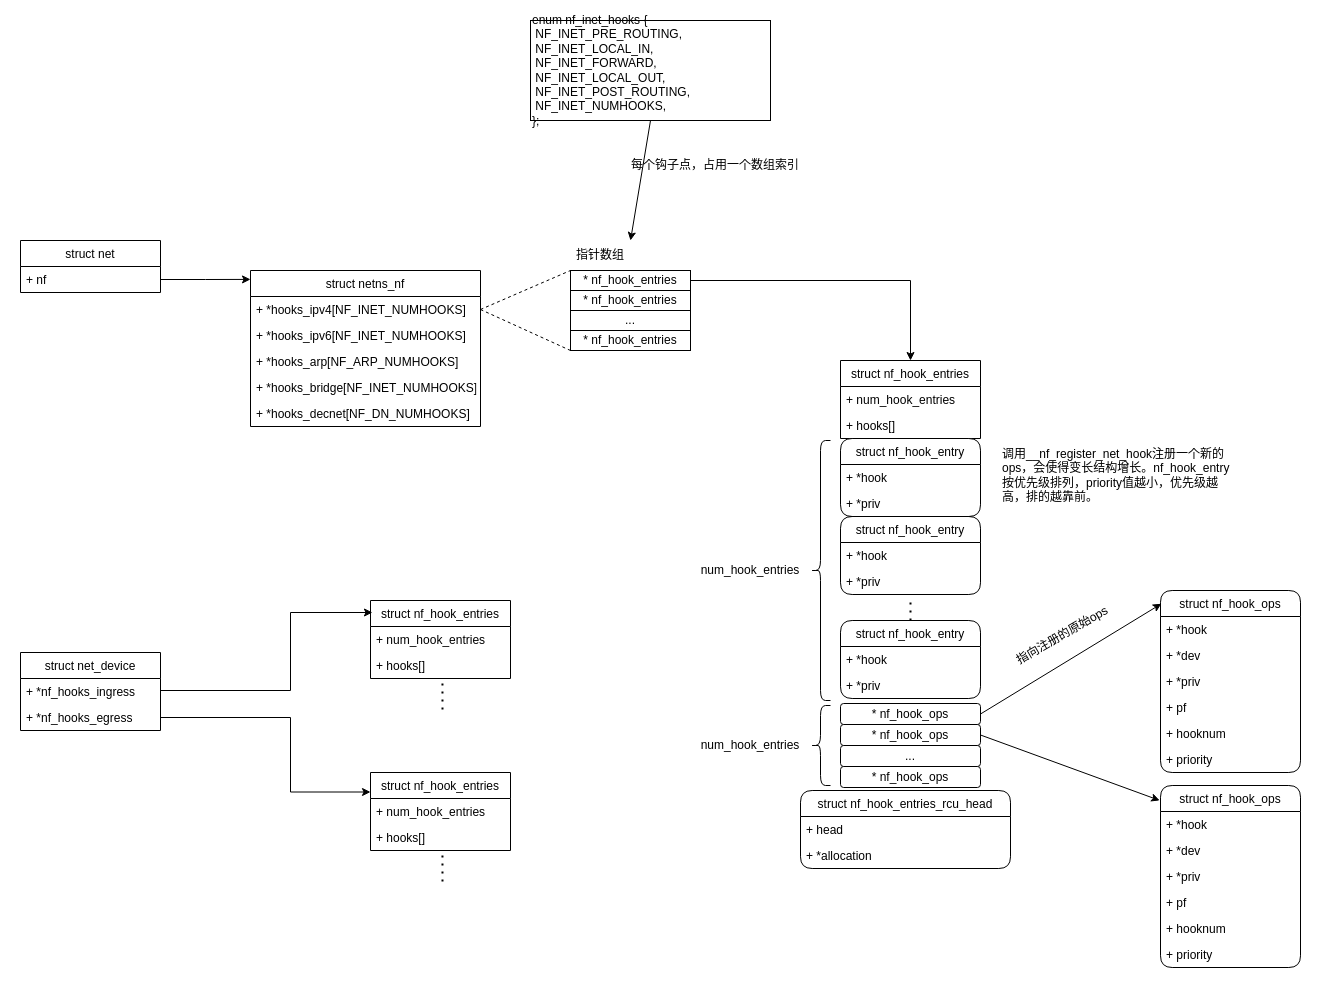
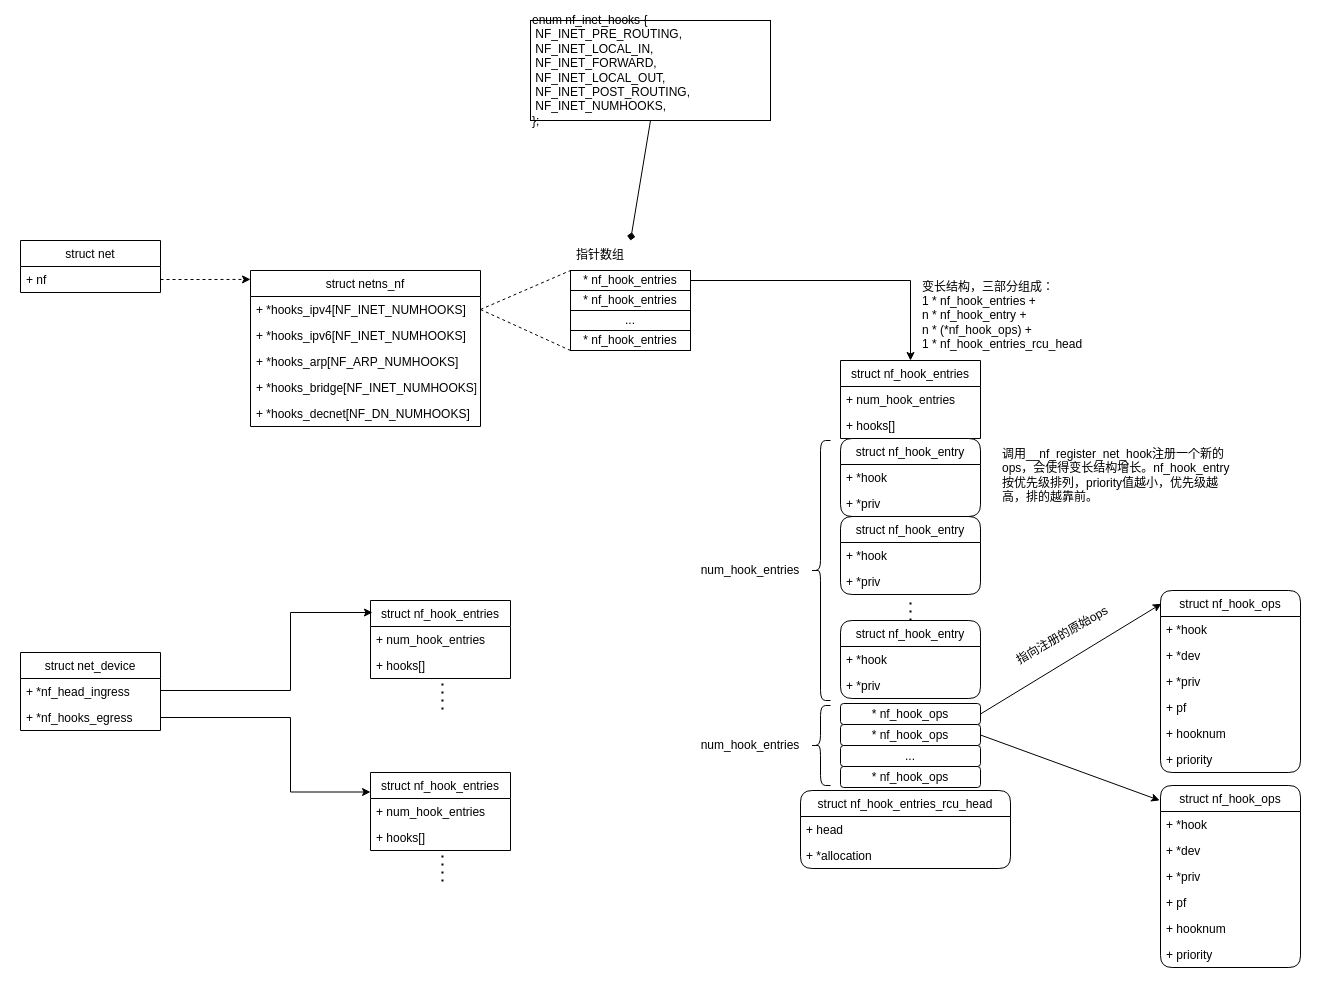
- <mxCell id="23" value="每个钩子点，占用一个数组索引" style="text;html=1;strokeColor=none;fillColor=none;align=center;verticalAlign=middle;whiteSpace=wrap;rounded=0;" parent="1" vertex="1"><mxGeometry x="630" y="150" width="170" height="30" as="geometry" /></mxCell>
- <mxCell id="22" value="" style="endArrow=classic;html=1;rounded=0;exitX=0.5;exitY=1;exitDx=0;exitDy=0;entryX=1;entryY=0;entryDx=0;entryDy=0;" parent="1" source="21" target="18" edge="1"><mxGeometry width="50" height="50" relative="1" as="geometry"><mxPoint x="660" y="230" as="sourcePoint" /><mxPoint x="710" y="180" as="targetPoint" /></mxGeometry></mxCell>
+ <mxCell id="22" value="" style="endArrow=diamond;html=1;rounded=0;exitX=0.5;exitY=1;exitDx=0;exitDy=0;entryX=1;entryY=0;entryDx=0;entryDy=0;" parent="1" source="21" target="18" edge="1"><mxGeometry width="50" height="50" relative="1" as="geometry"><mxPoint x="660" y="230" as="sourcePoint" /><mxPoint x="710" y="180" as="targetPoint" /></mxGeometry></mxCell>
- <mxCell id="10" value="" style="edgeStyle=orthogonalEdgeStyle;rounded=0;orthogonalLoop=1;jettySize=auto;html=1;entryX=0;entryY=0.057;entryDx=0;entryDy=0;entryPerimeter=0;" parent="1" source="3" target="4" edge="1"><mxGeometry relative="1" as="geometry" /></mxCell>
+ <mxCell id="10" value="" style="edgeStyle=orthogonalEdgeStyle;rounded=0;orthogonalLoop=1;jettySize=auto;html=1;entryX=0;entryY=0.057;entryDx=0;entryDy=0;entryPerimeter=0;dashed=1;" parent="1" source="3" target="4" edge="1"><mxGeometry relative="1" as="geometry" /></mxCell>
+ <mxCell id="20" value="变长结构，三部分组成：&lt;br&gt;1 * nf_hook_entries +&lt;br&gt;n * nf_hook_entry +&lt;br&gt;n * (*nf_hook_ops) +&lt;br&gt;1 * nf_hook_entries_rcu_head&amp;nbsp;" style="text;html=1;strokeColor=none;fillColor=none;align=left;verticalAlign=middle;whiteSpace=wrap;rounded=0;" parent="1" vertex="1"><mxGeometry x="920" y="280" width="180" height="70" as="geometry" /></mxCell>
- <mxCell id="43" value="+ *nf_hooks_ingress" style="text;strokeColor=none;fillColor=none;align=left;verticalAlign=top;spacingLeft=4;spacingRight=4;overflow=hidden;rotatable=0;points=[[0,0.5],[1,0.5]];portConstraint=eastwest;" parent="42" vertex="1"><mxGeometry y="26" width="140" height="26" as="geometry" /></mxCell>
+ <mxCell id="43" value="+ *nf_head_ingress" style="text;strokeColor=none;fillColor=none;align=left;verticalAlign=top;spacingLeft=4;spacingRight=4;overflow=hidden;rotatable=0;points=[[0,0.5],[1,0.5]];portConstraint=eastwest;" parent="42" vertex="1"><mxGeometry y="26" width="140" height="26" as="geometry" /></mxCell>
